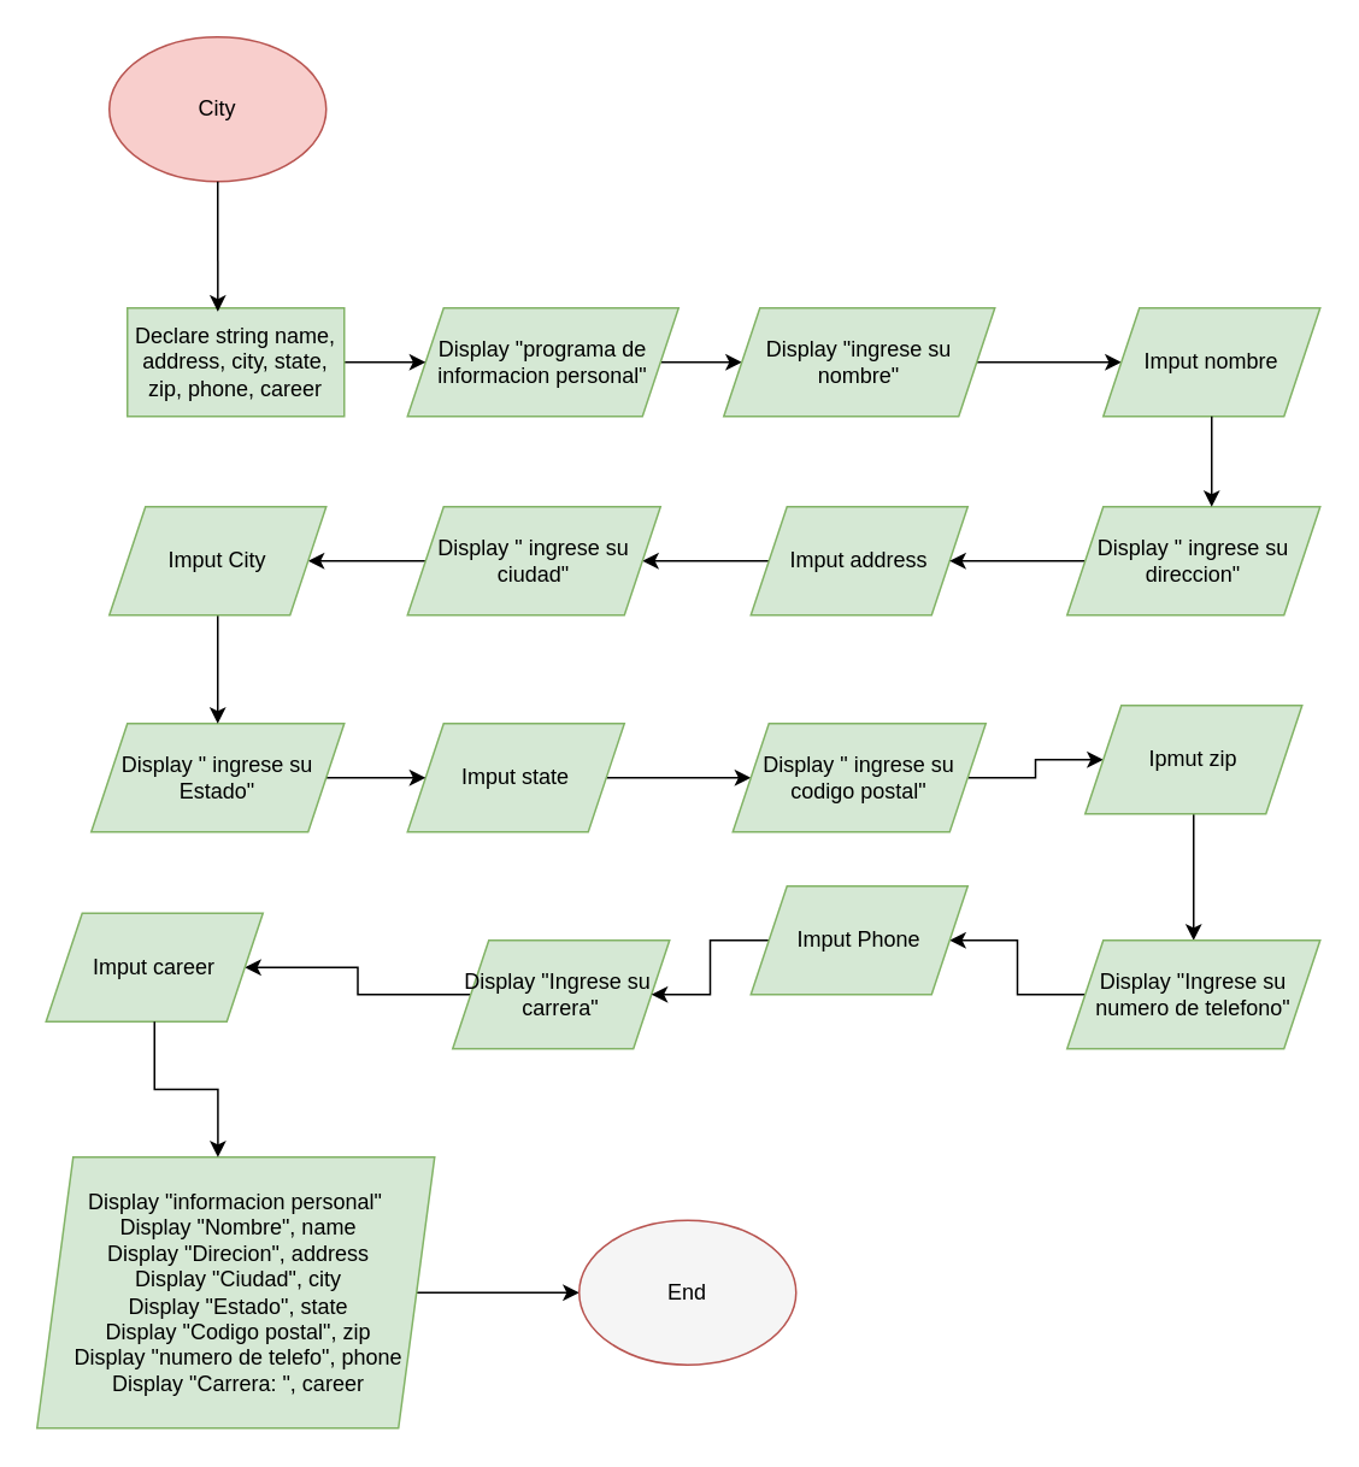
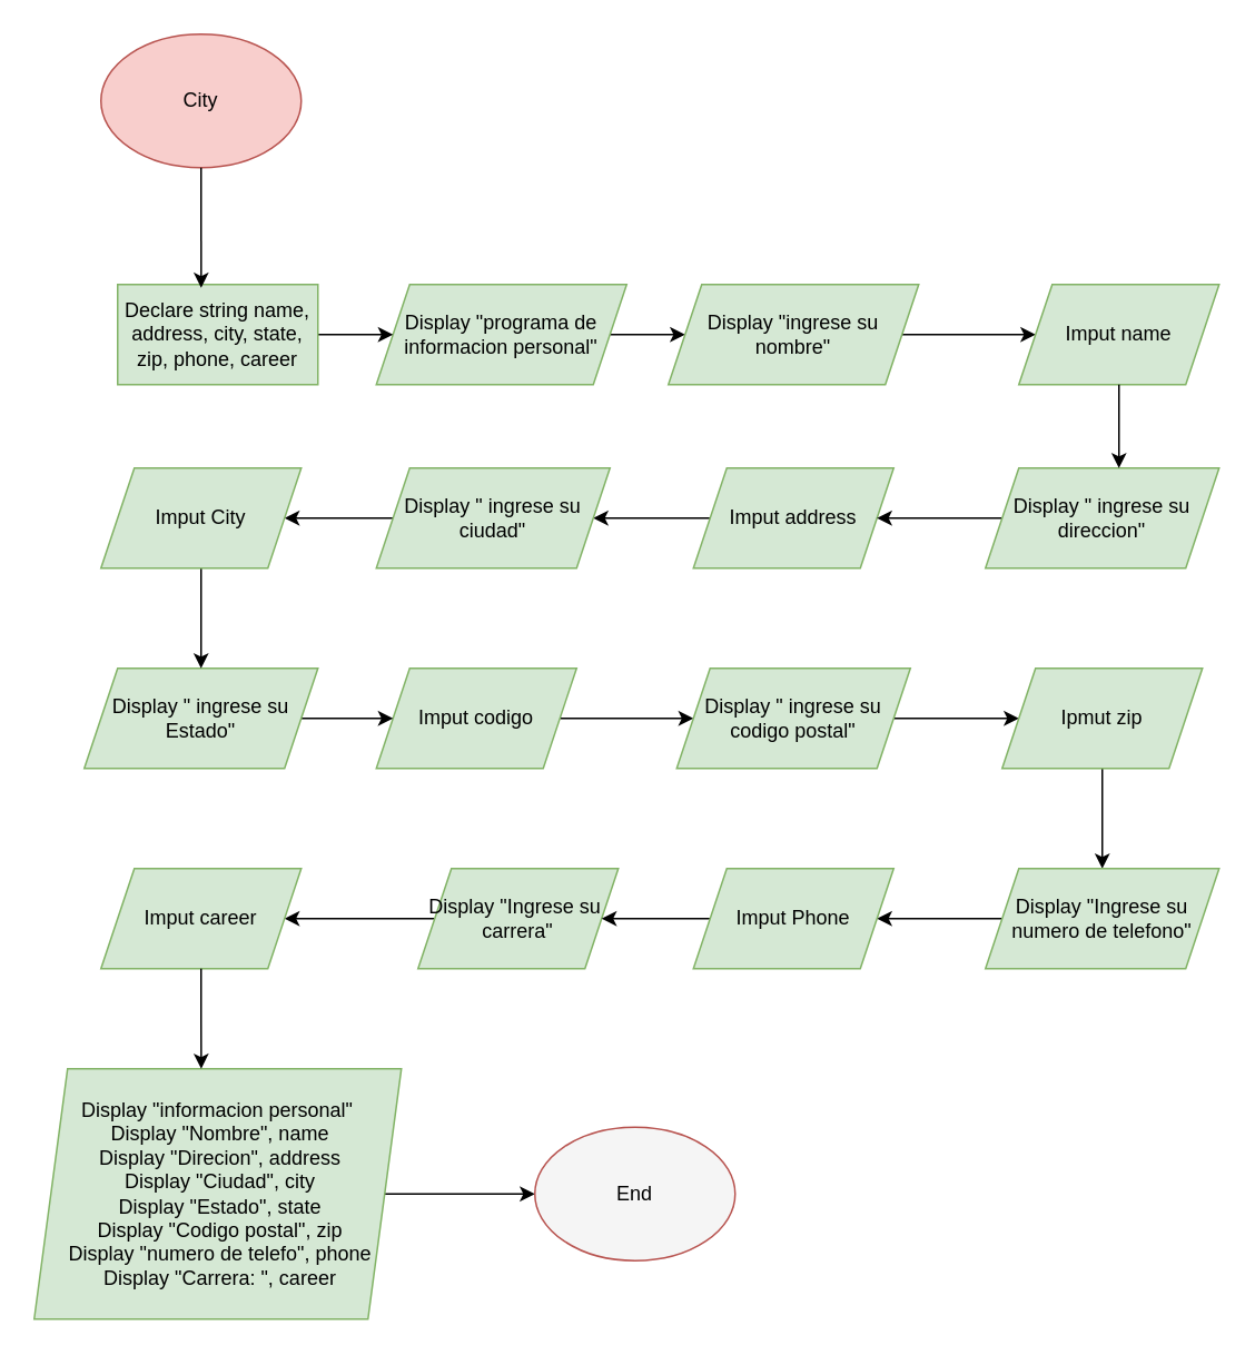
- <mxCell id="24" value="Imput nombre" style="shape=parallelogram;perimeter=parallelogramPerimeter;whiteSpace=wrap;html=1;fixedSize=1;fillColor=#d5e8d4;strokeColor=#82b366;" vertex="1" parent="1"><mxGeometry x="610" y="170" width="120" height="60" as="geometry" /></mxCell>
+ <mxCell id="24" value="Imput name" style="shape=parallelogram;perimeter=parallelogramPerimeter;whiteSpace=wrap;html=1;fixedSize=1;fillColor=#d5e8d4;strokeColor=#82b366;" vertex="1" parent="1"><mxGeometry x="610" y="170" width="120" height="60" as="geometry" /></mxCell>
- <mxCell id="26" value="Ipmut zip" style="shape=parallelogram;perimeter=parallelogramPerimeter;whiteSpace=wrap;html=1;fixedSize=1;fillColor=#d5e8d4;strokeColor=#82b366;" vertex="1" parent="1"><mxGeometry x="600" y="390" width="120" height="60" as="geometry" /></mxCell>
+ <mxCell id="26" value="Ipmut zip" style="shape=parallelogram;perimeter=parallelogramPerimeter;whiteSpace=wrap;html=1;fixedSize=1;fillColor=#d5e8d4;strokeColor=#82b366;" vertex="1" parent="1"><mxGeometry x="600" y="400" width="120" height="60" as="geometry" /></mxCell>
- <mxCell id="7" value="Imput state" style="shape=parallelogram;perimeter=parallelogramPerimeter;whiteSpace=wrap;html=1;fixedSize=1;fillColor=#d5e8d4;strokeColor=#82b366;" vertex="1" parent="1"><mxGeometry x="225" y="400" width="120" height="60" as="geometry" /></mxCell>
+ <mxCell id="7" value="Imput codigo" style="shape=parallelogram;perimeter=parallelogramPerimeter;whiteSpace=wrap;html=1;fixedSize=1;fillColor=#d5e8d4;strokeColor=#82b366;" vertex="1" parent="1"><mxGeometry x="225" y="400" width="120" height="60" as="geometry" /></mxCell>
- <mxCell id="33" value="Imput Phone" style="shape=parallelogram;perimeter=parallelogramPerimeter;whiteSpace=wrap;html=1;fixedSize=1;fillColor=#d5e8d4;strokeColor=#82b366;" vertex="1" parent="1"><mxGeometry x="415" y="490" width="120" height="60" as="geometry" /></mxCell>
+ <mxCell id="33" value="Imput Phone" style="shape=parallelogram;perimeter=parallelogramPerimeter;whiteSpace=wrap;html=1;fixedSize=1;fillColor=#d5e8d4;strokeColor=#82b366;" vertex="1" parent="1"><mxGeometry x="415" y="520" width="120" height="60" as="geometry" /></mxCell>
- <mxCell id="29" value="Imput career" style="shape=parallelogram;perimeter=parallelogramPerimeter;whiteSpace=wrap;html=1;fixedSize=1;fillColor=#d5e8d4;strokeColor=#82b366;" vertex="1" parent="1"><mxGeometry x="25" y="505" width="120" height="60" as="geometry" /></mxCell>
+ <mxCell id="29" value="Imput career" style="shape=parallelogram;perimeter=parallelogramPerimeter;whiteSpace=wrap;html=1;fixedSize=1;fillColor=#d5e8d4;strokeColor=#82b366;" vertex="1" parent="1"><mxGeometry x="60" y="520" width="120" height="60" as="geometry" /></mxCell>
